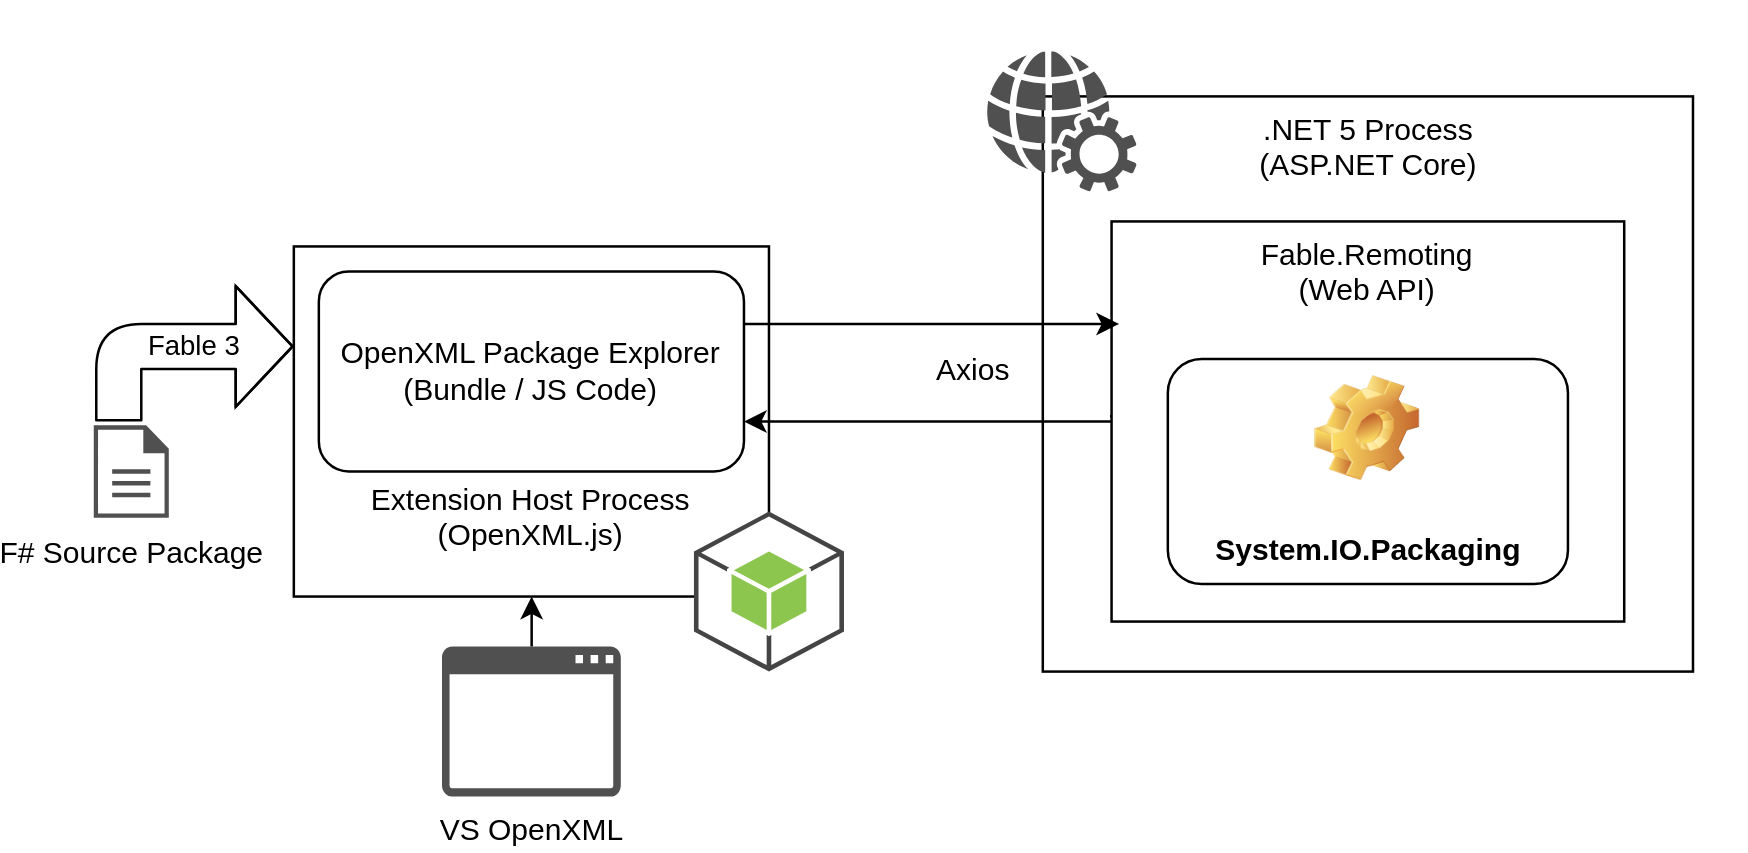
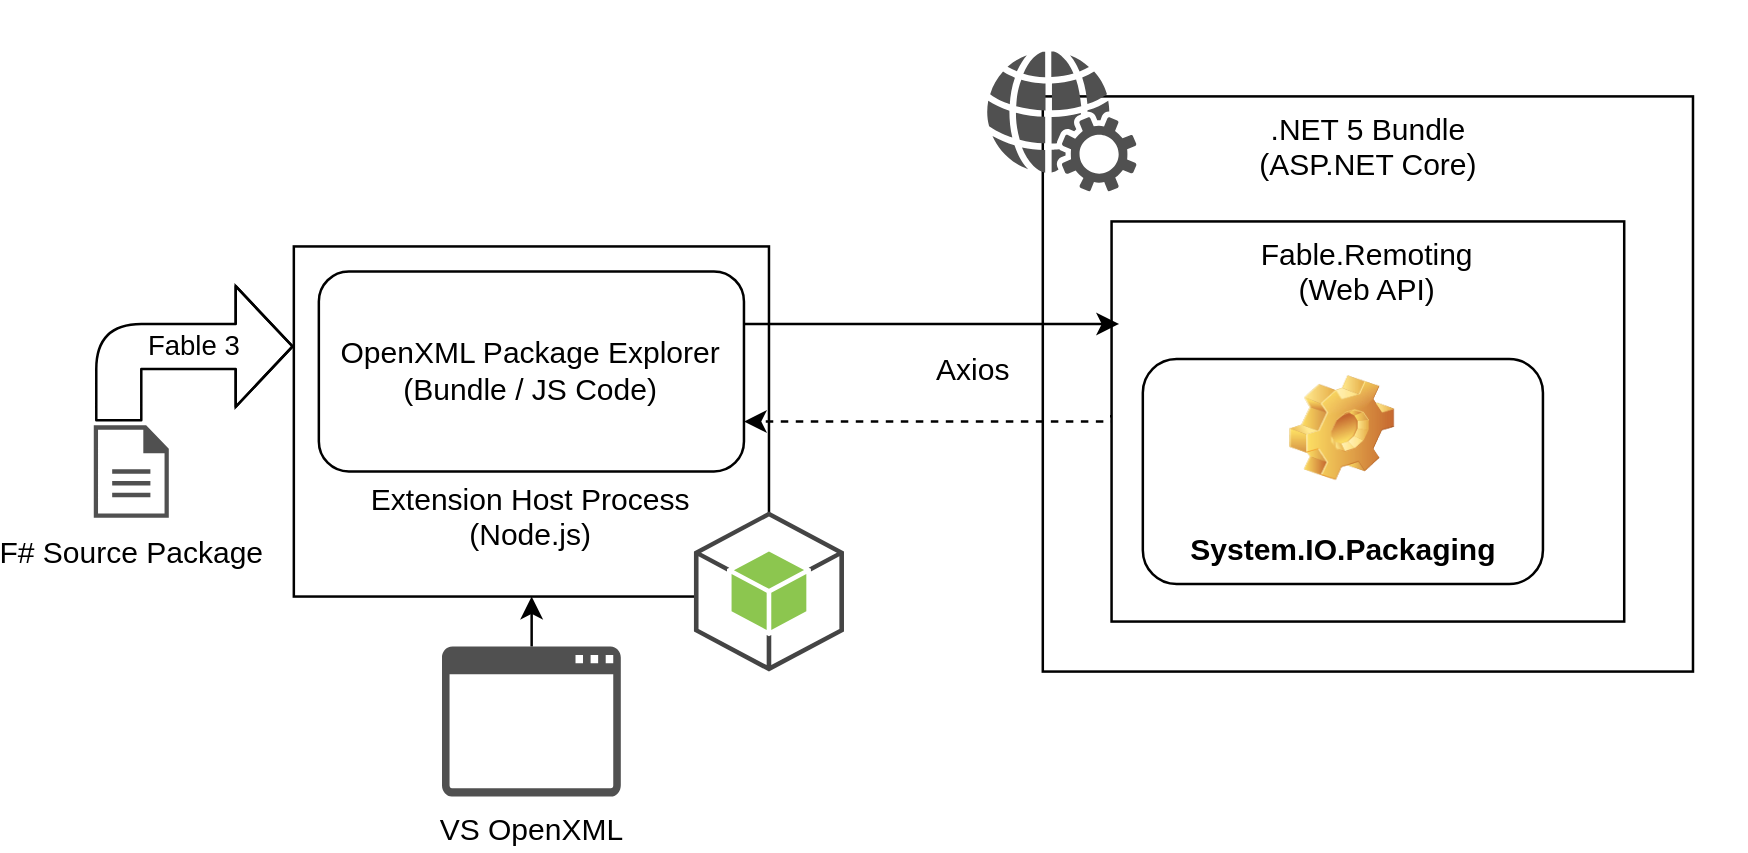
- <mxCell id="2" value=".NET 5 Process&lt;br&gt;(ASP.NET Core)" style="rounded=0;whiteSpace=wrap;html=1;verticalAlign=top;" parent="1" vertex="1"><mxGeometry x="399.5" y="38" width="260" height="230" as="geometry" /></mxCell>
+ <mxCell id="2" value=".NET 5 Bundle&lt;br&gt;(ASP.NET Core)" style="rounded=0;whiteSpace=wrap;html=1;verticalAlign=top;" parent="1" vertex="1"><mxGeometry x="399.5" y="38" width="260" height="230" as="geometry" /></mxCell>
- <mxCell id="6" style="edgeStyle=orthogonalEdgeStyle;rounded=0;orthogonalLoop=1;jettySize=auto;html=1;entryX=1;entryY=0.75;entryDx=0;entryDy=0;fontColor=#f0f0f0;exitX=-0.003;exitY=0.487;exitDx=0;exitDy=0;exitPerimeter=0;" parent="1" source="7" target="5" edge="1"><mxGeometry relative="1" as="geometry"><mxPoint x="540" y="168" as="sourcePoint" /><Array as="points"><mxPoint x="469" y="168" /></Array></mxGeometry></mxCell>
+ <mxCell id="6" style="edgeStyle=orthogonalEdgeStyle;rounded=0;orthogonalLoop=1;jettySize=auto;html=1;entryX=1;entryY=0.75;entryDx=0;entryDy=0;fontColor=#f0f0f0;exitX=-0.003;exitY=0.487;exitDx=0;exitDy=0;exitPerimeter=0;dashed=1;" parent="1" source="7" target="5" edge="1"><mxGeometry relative="1" as="geometry"><mxPoint x="540" y="168" as="sourcePoint" /><Array as="points"><mxPoint x="469" y="168" /></Array></mxGeometry></mxCell>
- <mxCell id="8" value="System.IO.Packaging" style="label;whiteSpace=wrap;html=1;align=center;verticalAlign=bottom;spacingLeft=0;spacingBottom=4;imageAlign=center;imageVerticalAlign=top;image=img/clipart/Gear_128x128.png;labelBackgroundColor=none;" parent="1" vertex="1"><mxGeometry x="449.5" y="143" width="160" height="90" as="geometry" /></mxCell>
+ <mxCell id="8" value="System.IO.Packaging" style="label;whiteSpace=wrap;html=1;align=center;verticalAlign=bottom;spacingLeft=0;spacingBottom=4;imageAlign=center;imageVerticalAlign=top;image=img/clipart/Gear_128x128.png;labelBackgroundColor=none;" parent="1" vertex="1"><mxGeometry x="439.5" y="143" width="160" height="90" as="geometry" /></mxCell>
- <mxCell id="4" value="Extension Host Process&lt;br&gt;(OpenXML.js)&lt;br&gt;&lt;br&gt;" style="rounded=0;whiteSpace=wrap;html=1;verticalAlign=bottom;" parent="1" vertex="1"><mxGeometry x="100" y="98" width="190" height="140" as="geometry" /></mxCell>
+ <mxCell id="4" value="Extension Host Process&lt;br&gt;(Node.js)&lt;br&gt;&lt;br&gt;" style="rounded=0;whiteSpace=wrap;html=1;verticalAlign=bottom;" parent="1" vertex="1"><mxGeometry x="100" y="98" width="190" height="140" as="geometry" /></mxCell>
